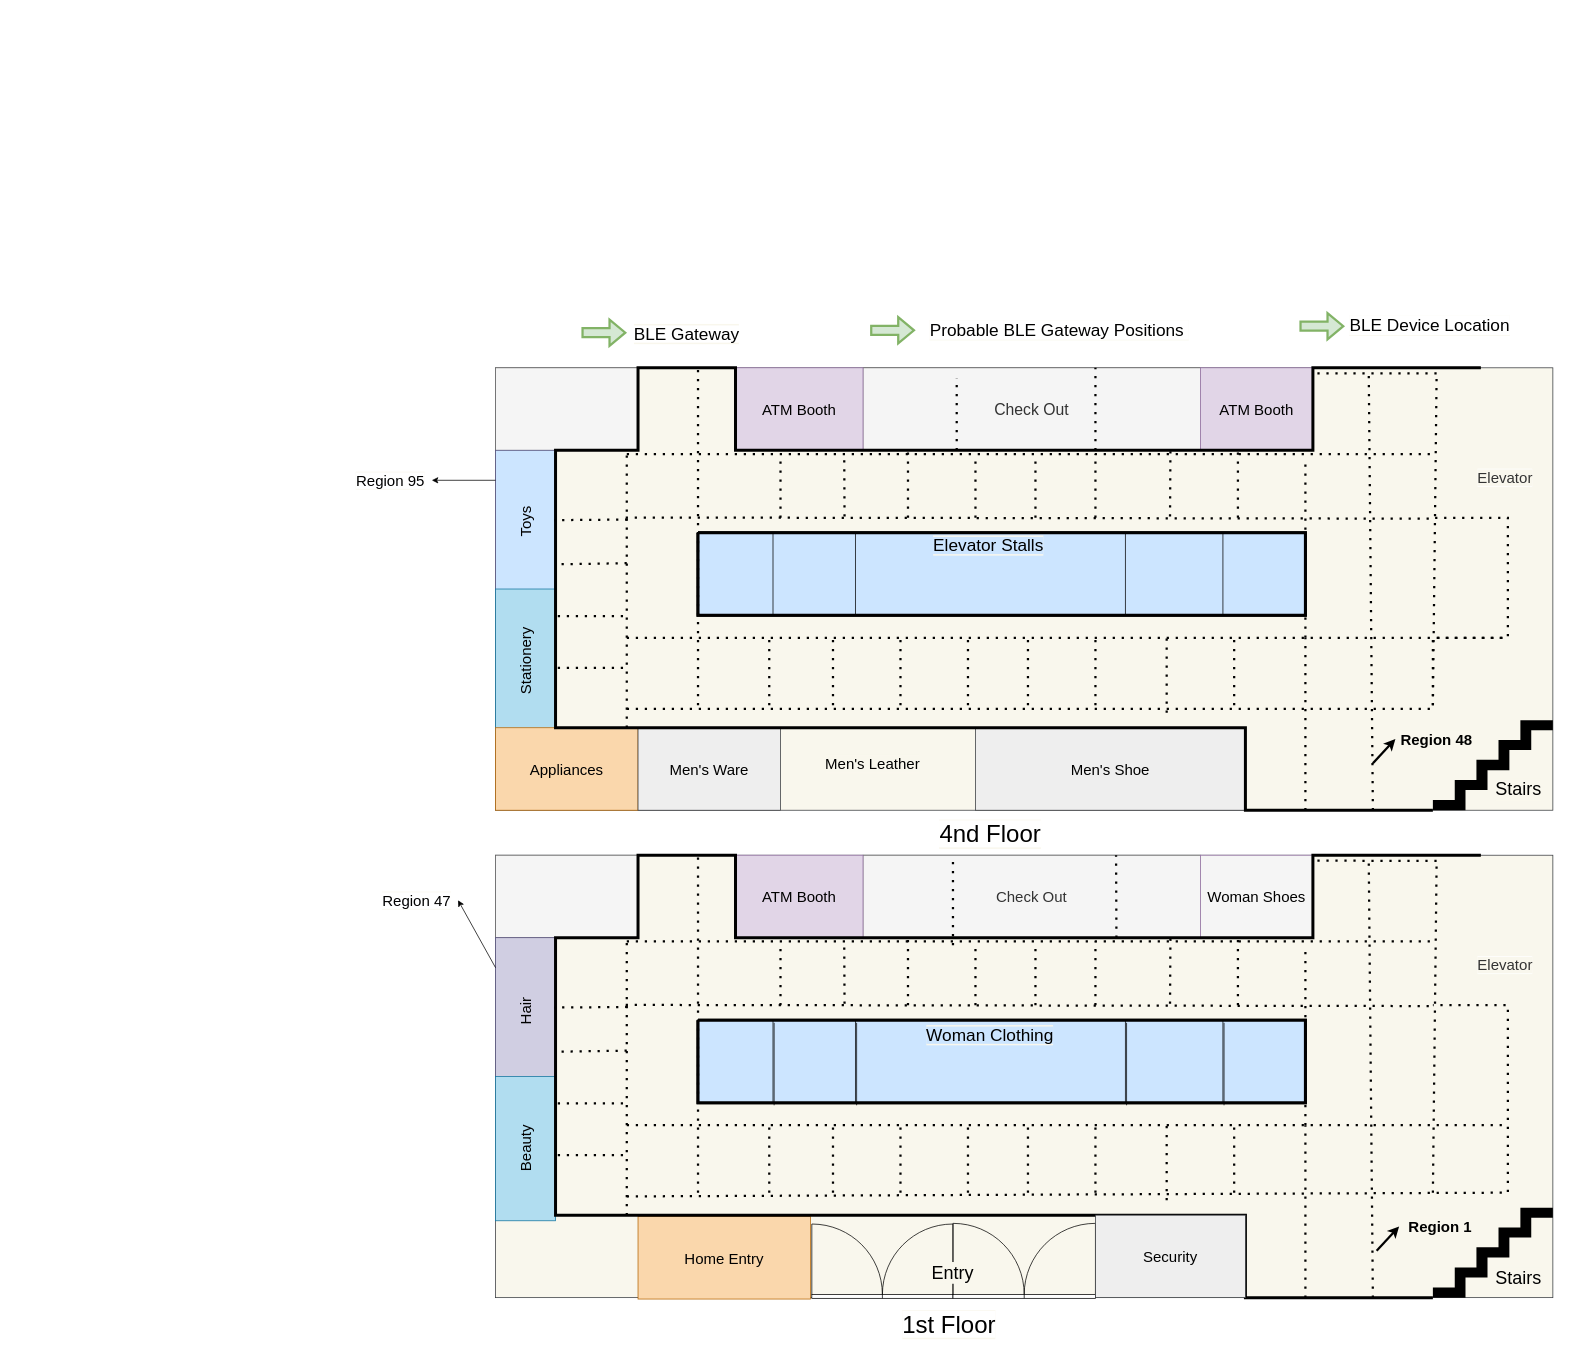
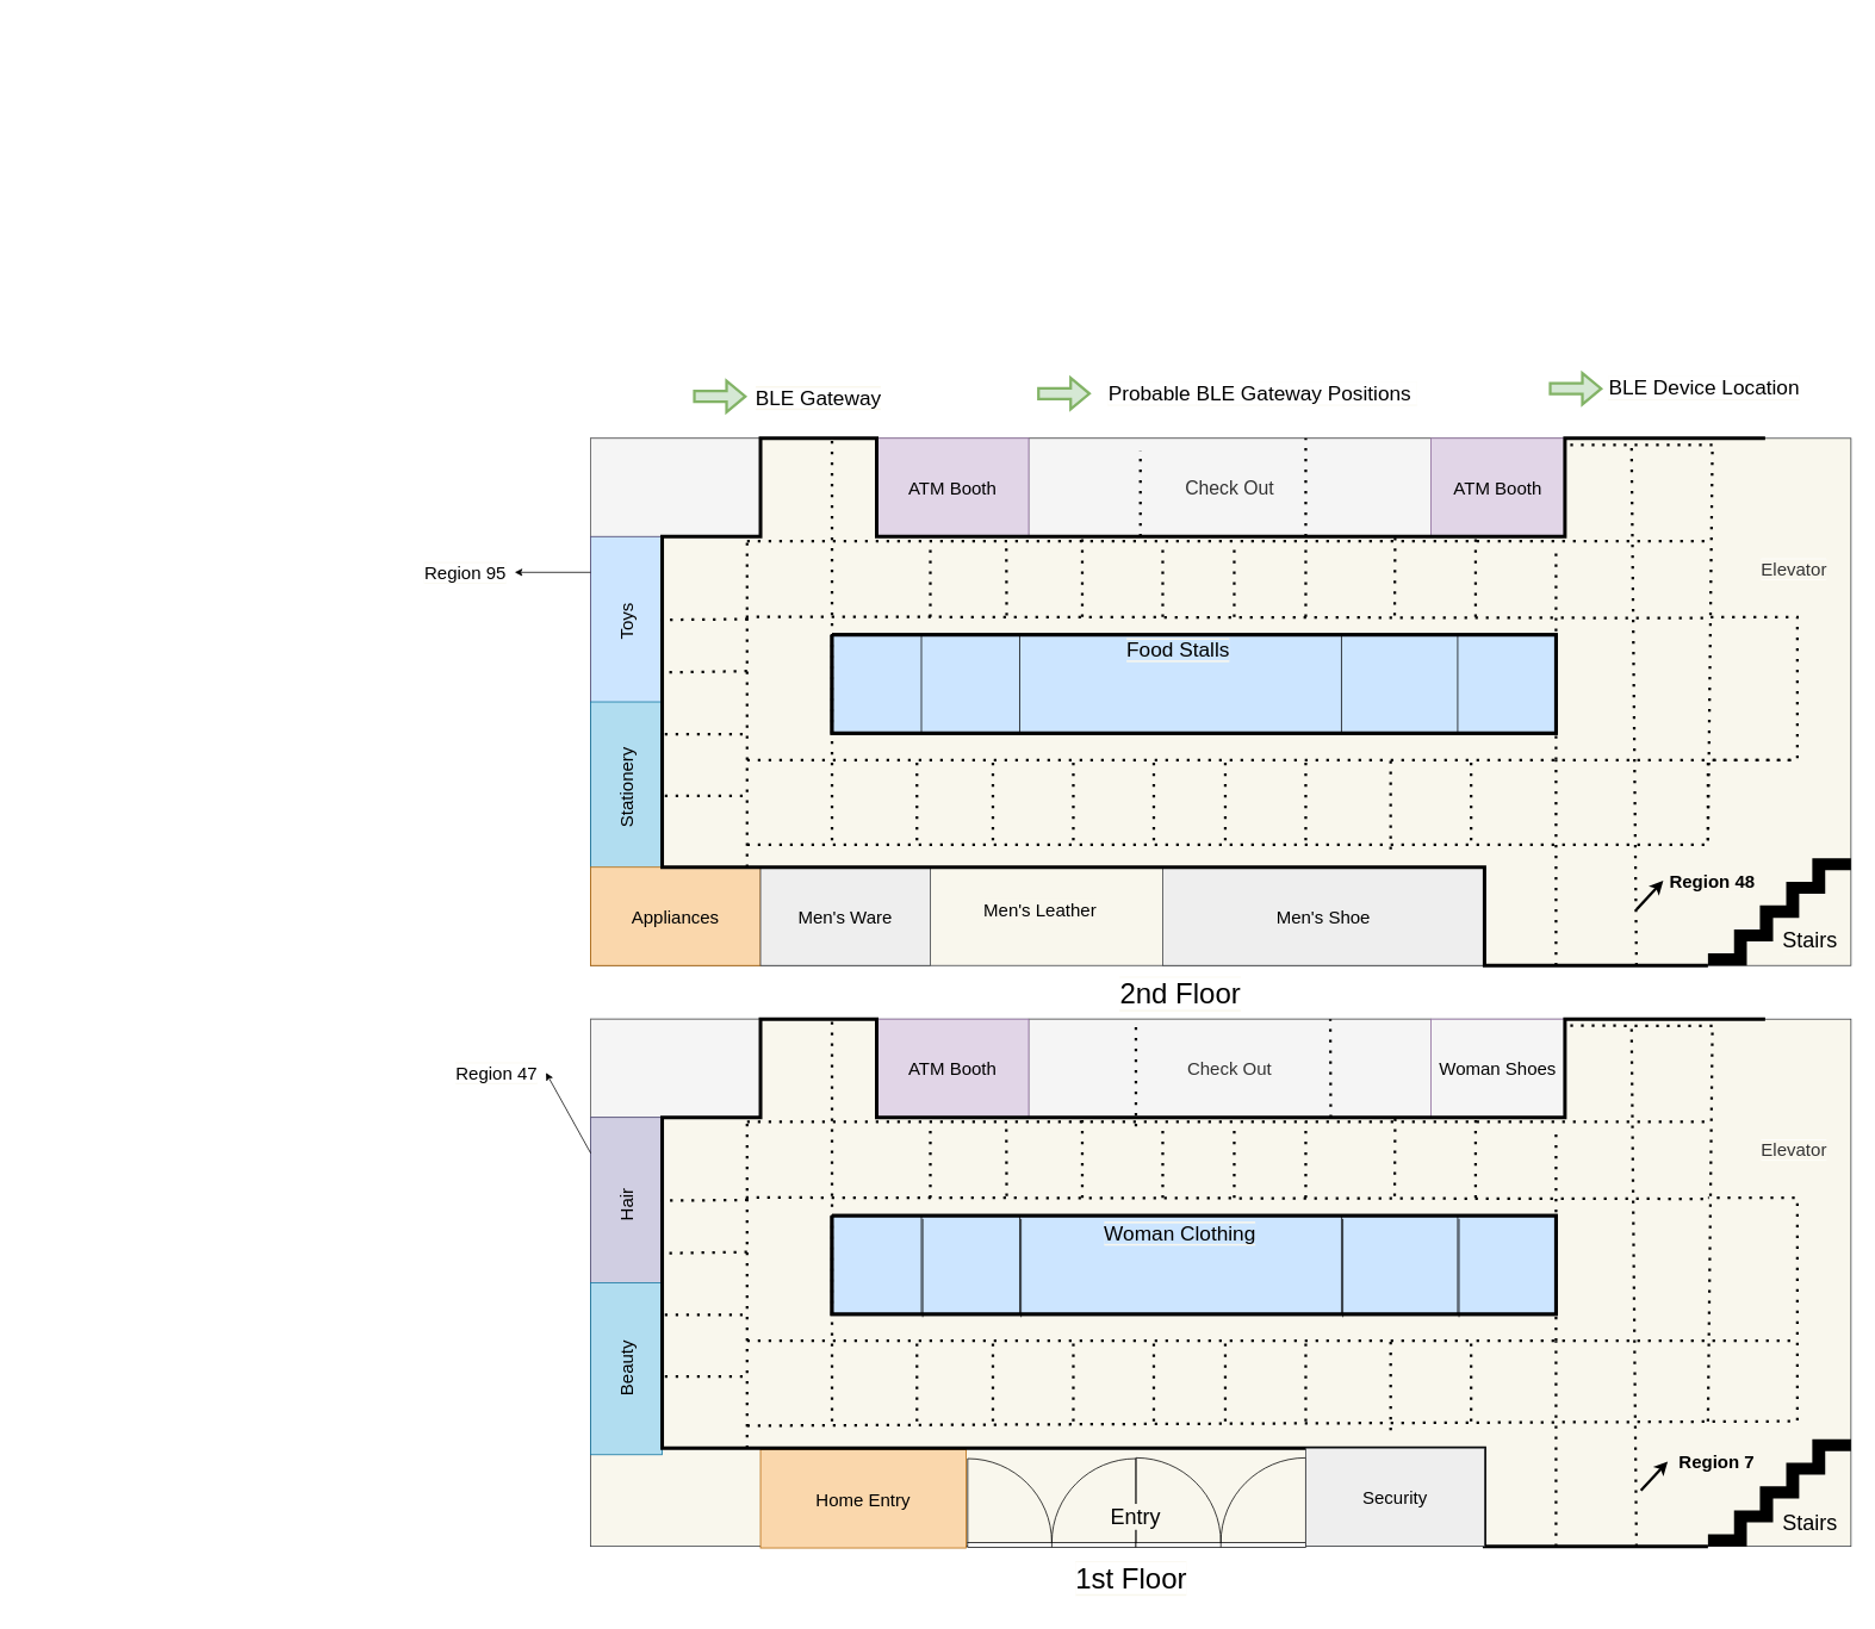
- <mxCell id="244" value="&lt;span style=&quot;background-color: rgb(204, 229, 255);&quot;&gt;&lt;font style=&quot;font-size: 23px;&quot;&gt;Elevator Stalls&lt;/font&gt;&lt;/span&gt;" style="text;html=1;strokeColor=none;fillColor=none;align=center;verticalAlign=middle;whiteSpace=wrap;rounded=0;labelBackgroundColor=#F9F7ED;fontSize=21;" parent="1" vertex="1"><mxGeometry x="1201" y="703" width="233" height="47" as="geometry" /></mxCell>
+ <mxCell id="244" value="&lt;span style=&quot;background-color: rgb(204, 229, 255);&quot;&gt;&lt;font style=&quot;font-size: 23px;&quot;&gt;Food Stalls&lt;/font&gt;&lt;/span&gt;" style="text;html=1;strokeColor=none;fillColor=none;align=center;verticalAlign=middle;whiteSpace=wrap;rounded=0;labelBackgroundColor=#F9F7ED;fontSize=21;" parent="1" vertex="1"><mxGeometry x="1201" y="703" width="233" height="47" as="geometry" /></mxCell>
- <mxCell id="239" value="&lt;font style=&quot;font-size: 32px; background-color: rgb(255, 255, 255);&quot;&gt;4nd Floor&lt;/font&gt;" style="text;html=1;strokeColor=none;fillColor=none;align=center;verticalAlign=middle;whiteSpace=wrap;rounded=0;labelBackgroundColor=#F9F7ED;fontSize=21;" parent="1" vertex="1"><mxGeometry x="1070" y="1076.5" width="500" height="71" as="geometry" /></mxCell>
+ <mxCell id="239" value="&lt;font style=&quot;font-size: 32px; background-color: rgb(255, 255, 255);&quot;&gt;2nd Floor&lt;/font&gt;" style="text;html=1;strokeColor=none;fillColor=none;align=center;verticalAlign=middle;whiteSpace=wrap;rounded=0;labelBackgroundColor=#F9F7ED;fontSize=21;" parent="1" vertex="1"><mxGeometry x="1070" y="1076.5" width="500" height="71" as="geometry" /></mxCell>
- <mxCell id="146" value="&lt;b&gt;Region 1&lt;/b&gt;" style="text;html=1;strokeColor=none;fillColor=none;align=center;verticalAlign=middle;whiteSpace=wrap;rounded=0;labelBackgroundColor=#F9F7ED;fontSize=20;" parent="1" vertex="1"><mxGeometry x="1865" y="1620" width="110" height="30" as="geometry" /></mxCell>
+ <mxCell id="146" value="&lt;b&gt;Region 7&lt;/b&gt;" style="text;html=1;strokeColor=none;fillColor=none;align=center;verticalAlign=middle;whiteSpace=wrap;rounded=0;labelBackgroundColor=#F9F7ED;fontSize=20;" parent="1" vertex="1"><mxGeometry x="1865" y="1620" width="110" height="30" as="geometry" /></mxCell>
